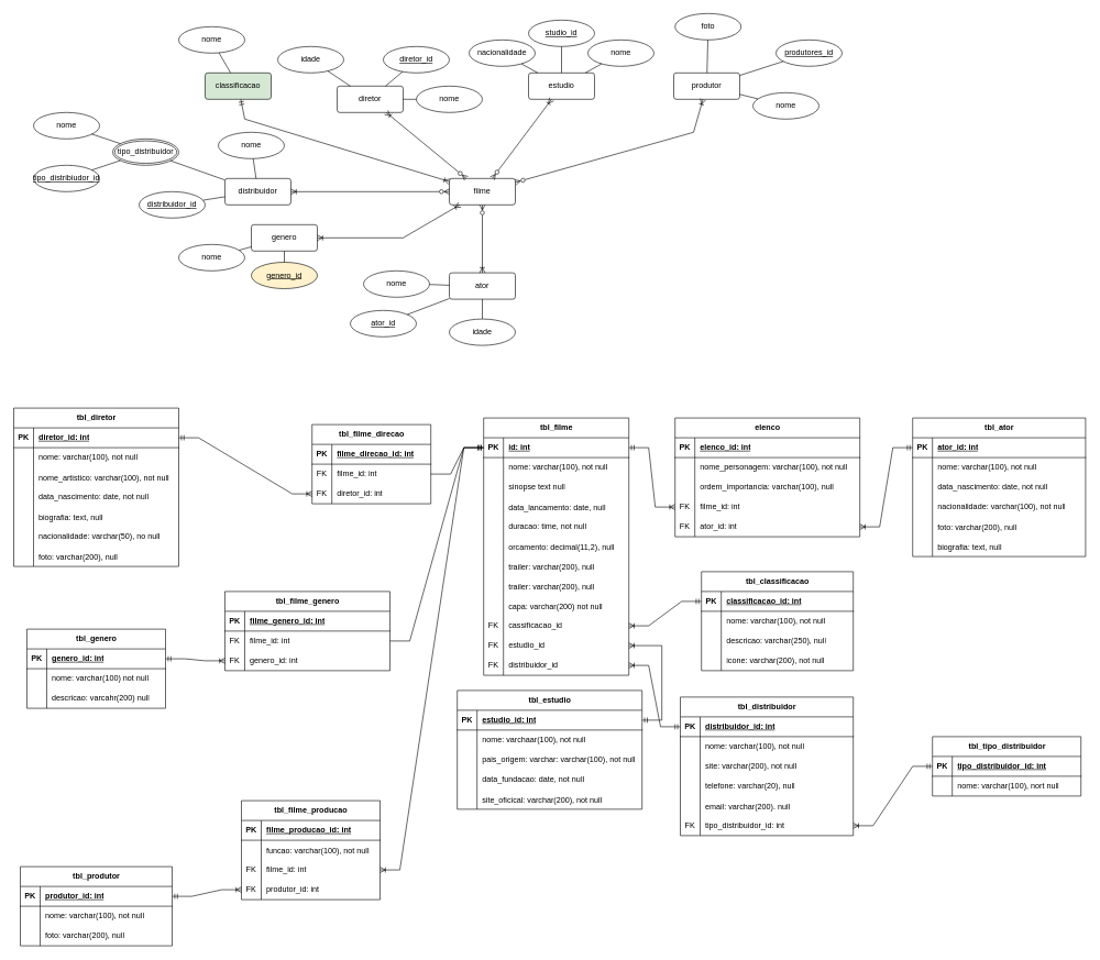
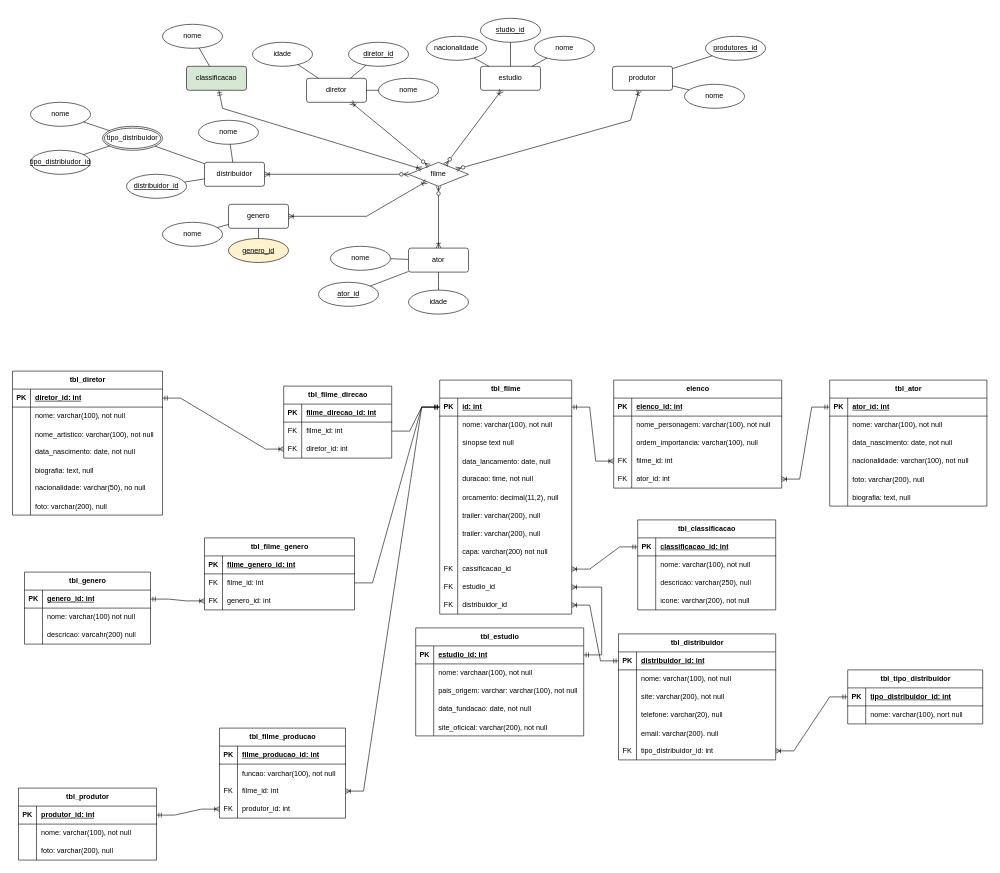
- <mxCell id="269" value="foto" style="ellipse;whiteSpace=wrap;html=1;align=center;" vertex="1" parent="1"><mxGeometry x="1022" y="20" width="100" height="40" as="geometry" /></mxCell>
- <mxCell id="270" value="" style="endArrow=none;html=1;rounded=0;" edge="1" parent="1" source="269" target="50"><mxGeometry relative="1" as="geometry"><mxPoint x="1190" y="199" as="sourcePoint" /><mxPoint x="1227" y="183" as="targetPoint" /></mxGeometry></mxCell>
- <mxCell id="47" value="filme" style="rounded=1;arcSize=10;whiteSpace=wrap;html=1;align=center;" parent="1" vertex="1"><mxGeometry x="680" y="270" width="100" height="40" as="geometry" /></mxCell>
+ <mxCell id="47" value="filme" style="rhombus;arcSize=10;whiteSpace=wrap;html=1;align=center;" parent="1" vertex="1"><mxGeometry x="680" y="270" width="100" height="40" as="geometry" /></mxCell>
